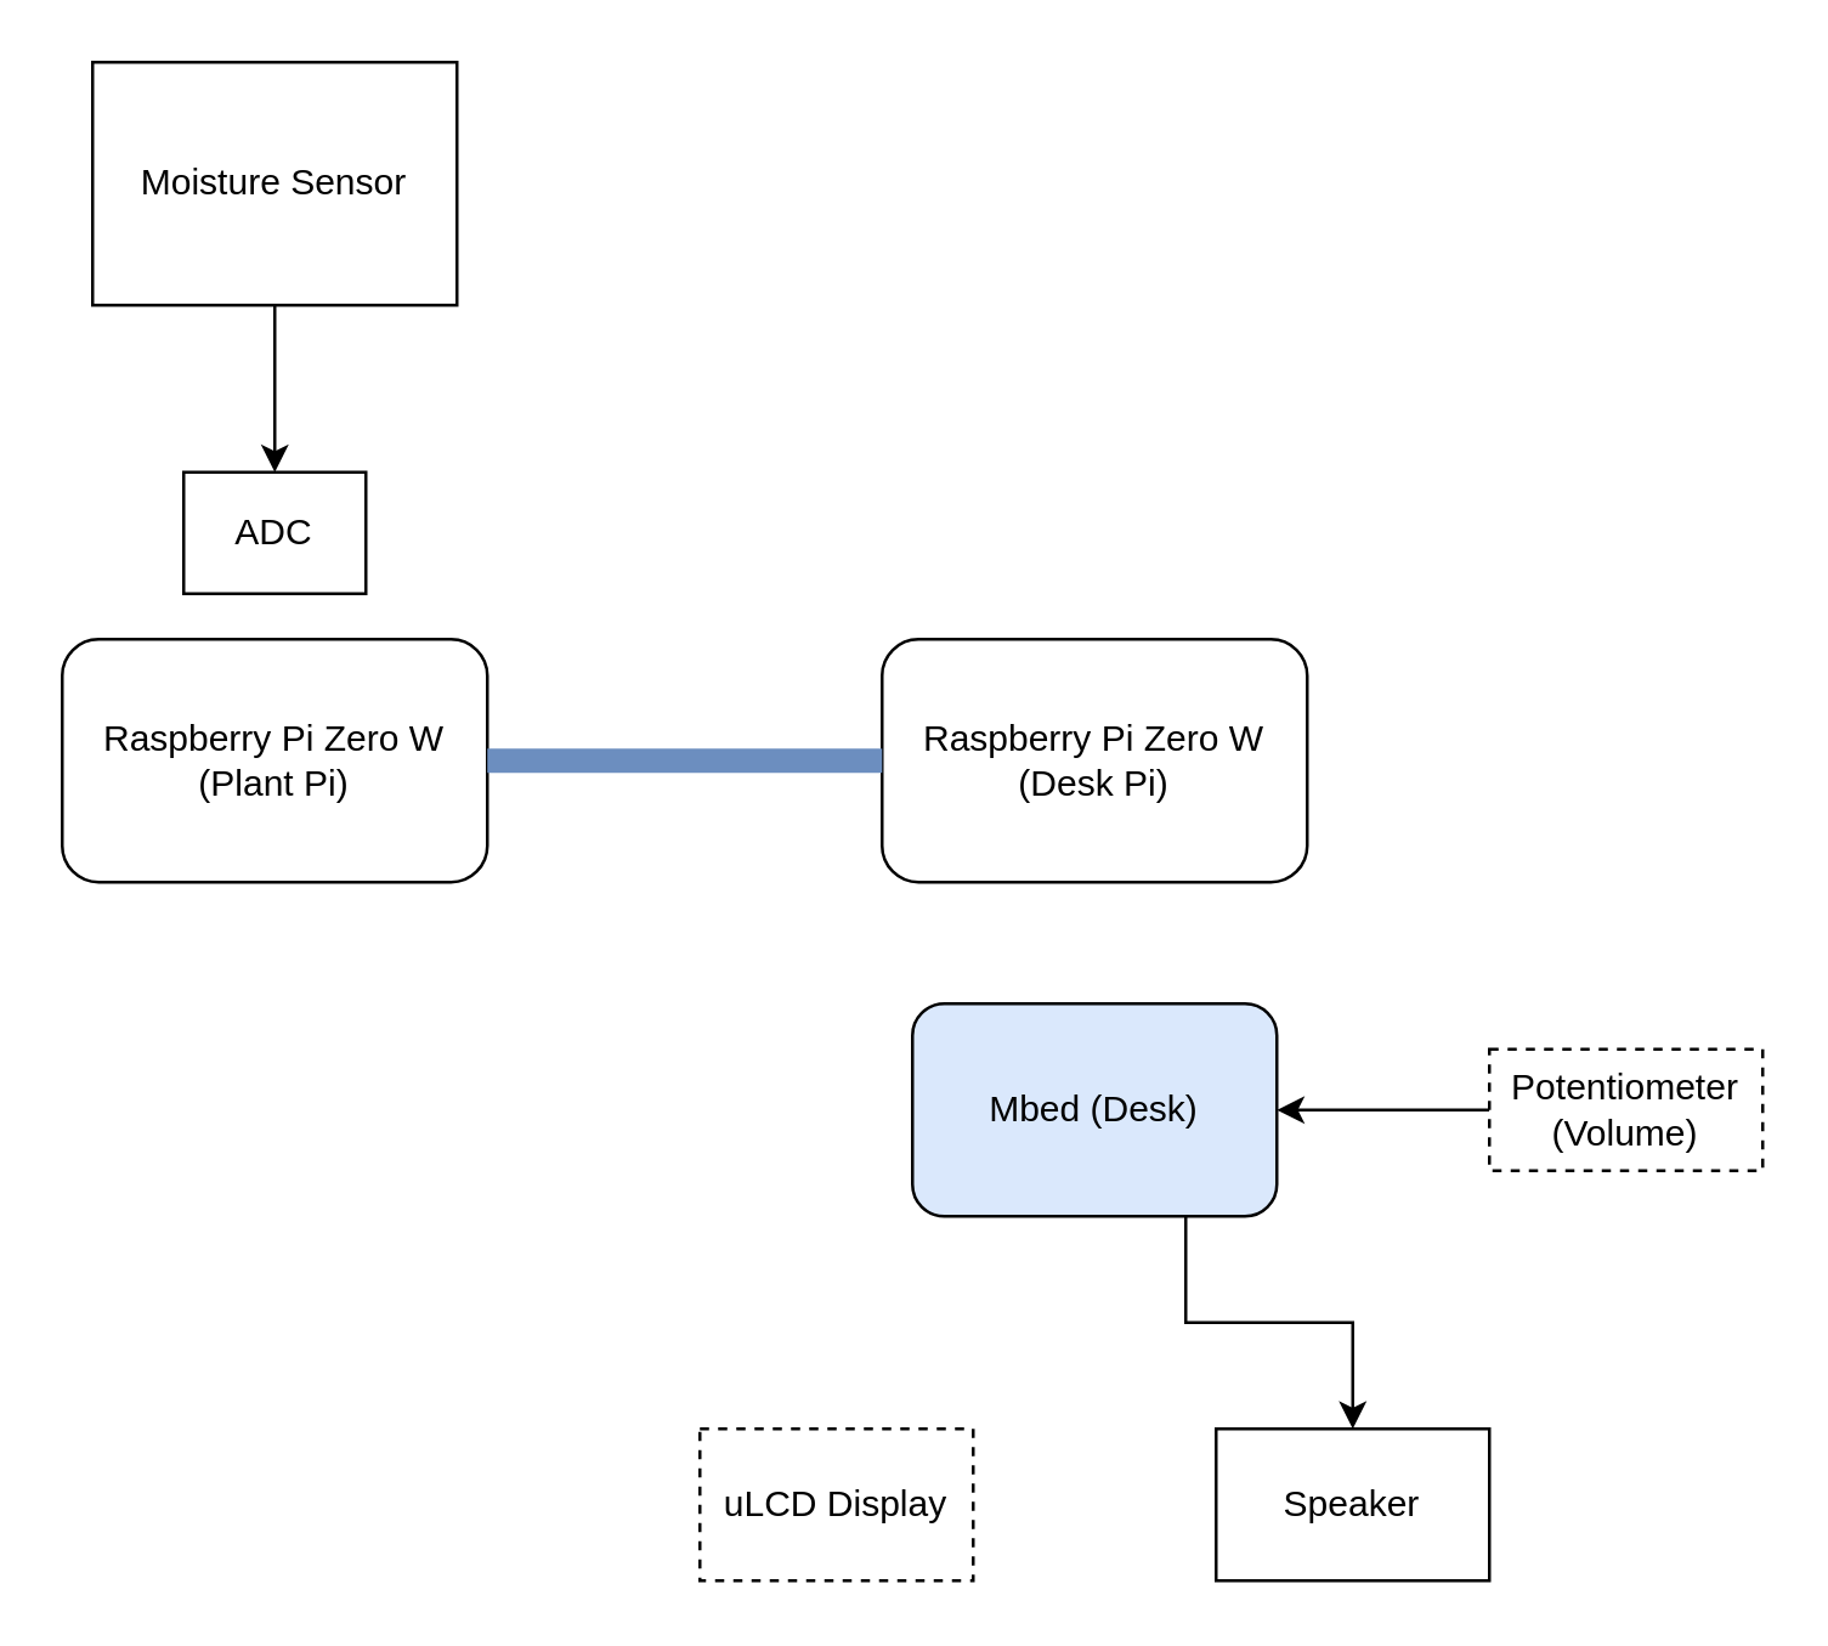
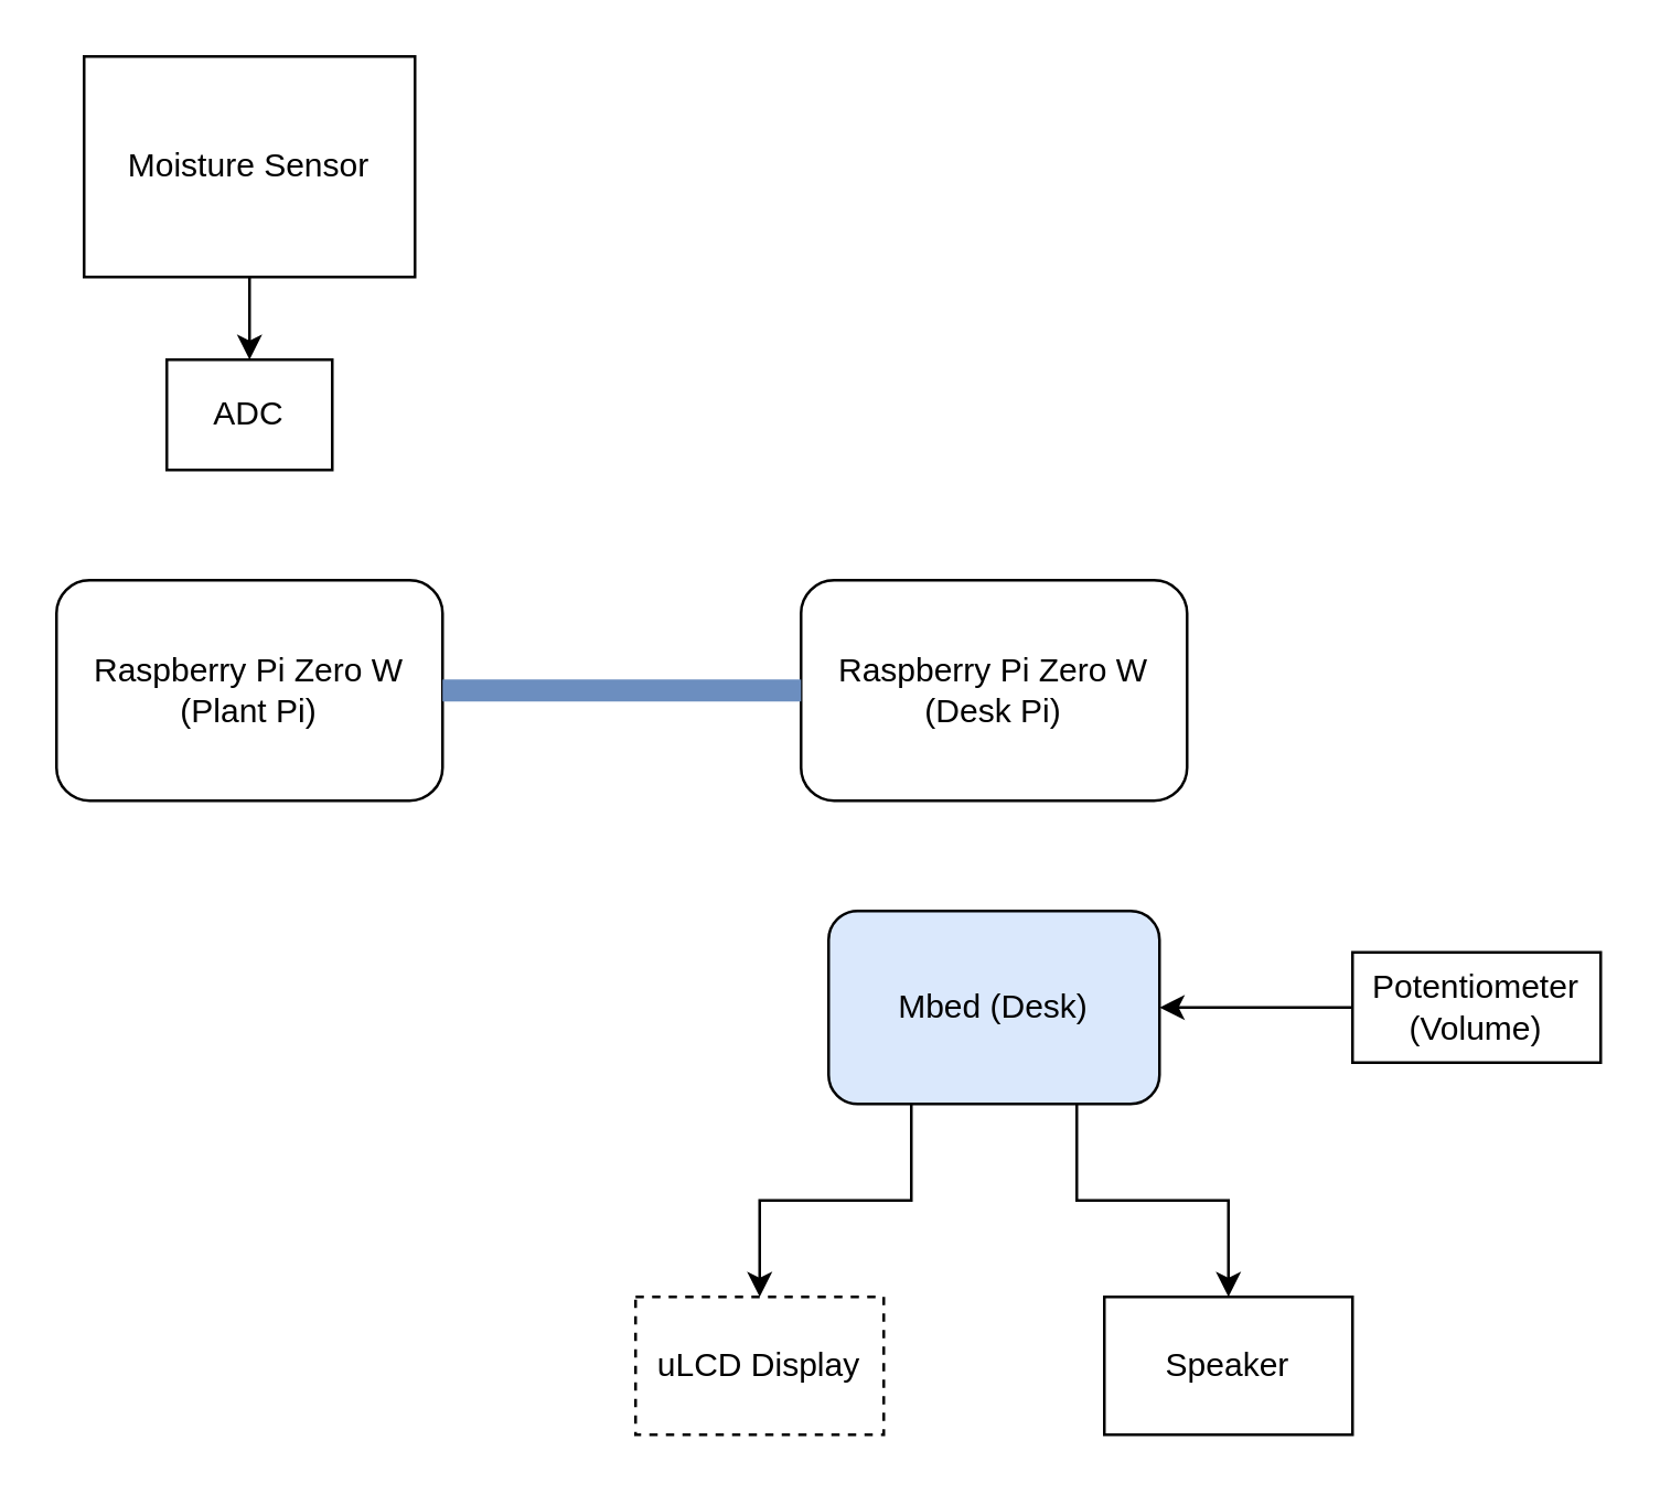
- <mxCell id="6" value="ADC" style="rounded=0;whiteSpace=wrap;html=1;" vertex="1" parent="1"><mxGeometry x="60" y="155" width="60" height="40" as="geometry" /></mxCell>
+ <mxCell id="6" value="ADC" style="rounded=0;whiteSpace=wrap;html=1;" vertex="1" parent="1"><mxGeometry x="60" y="130" width="60" height="40" as="geometry" /></mxCell>
- <mxCell id="9" value="Potentiometer&lt;br&gt;(Volume)" style="rounded=0;whiteSpace=wrap;html=1;dashed=1;" vertex="1" parent="1"><mxGeometry x="490" y="345" width="90" height="40" as="geometry" /></mxCell>
+ <mxCell id="9" value="Potentiometer&lt;br&gt;(Volume)" style="rounded=0;whiteSpace=wrap;html=1;" vertex="1" parent="1"><mxGeometry x="490" y="345" width="90" height="40" as="geometry" /></mxCell>
+ <mxCell id="12" style="edgeStyle=orthogonalEdgeStyle;rounded=0;orthogonalLoop=1;jettySize=auto;html=1;exitX=0.25;exitY=1;exitDx=0;exitDy=0;entryX=0.5;entryY=0;entryDx=0;entryDy=0;" edge="1" parent="1" source="14" target="10"><mxGeometry relative="1" as="geometry" /></mxCell>
